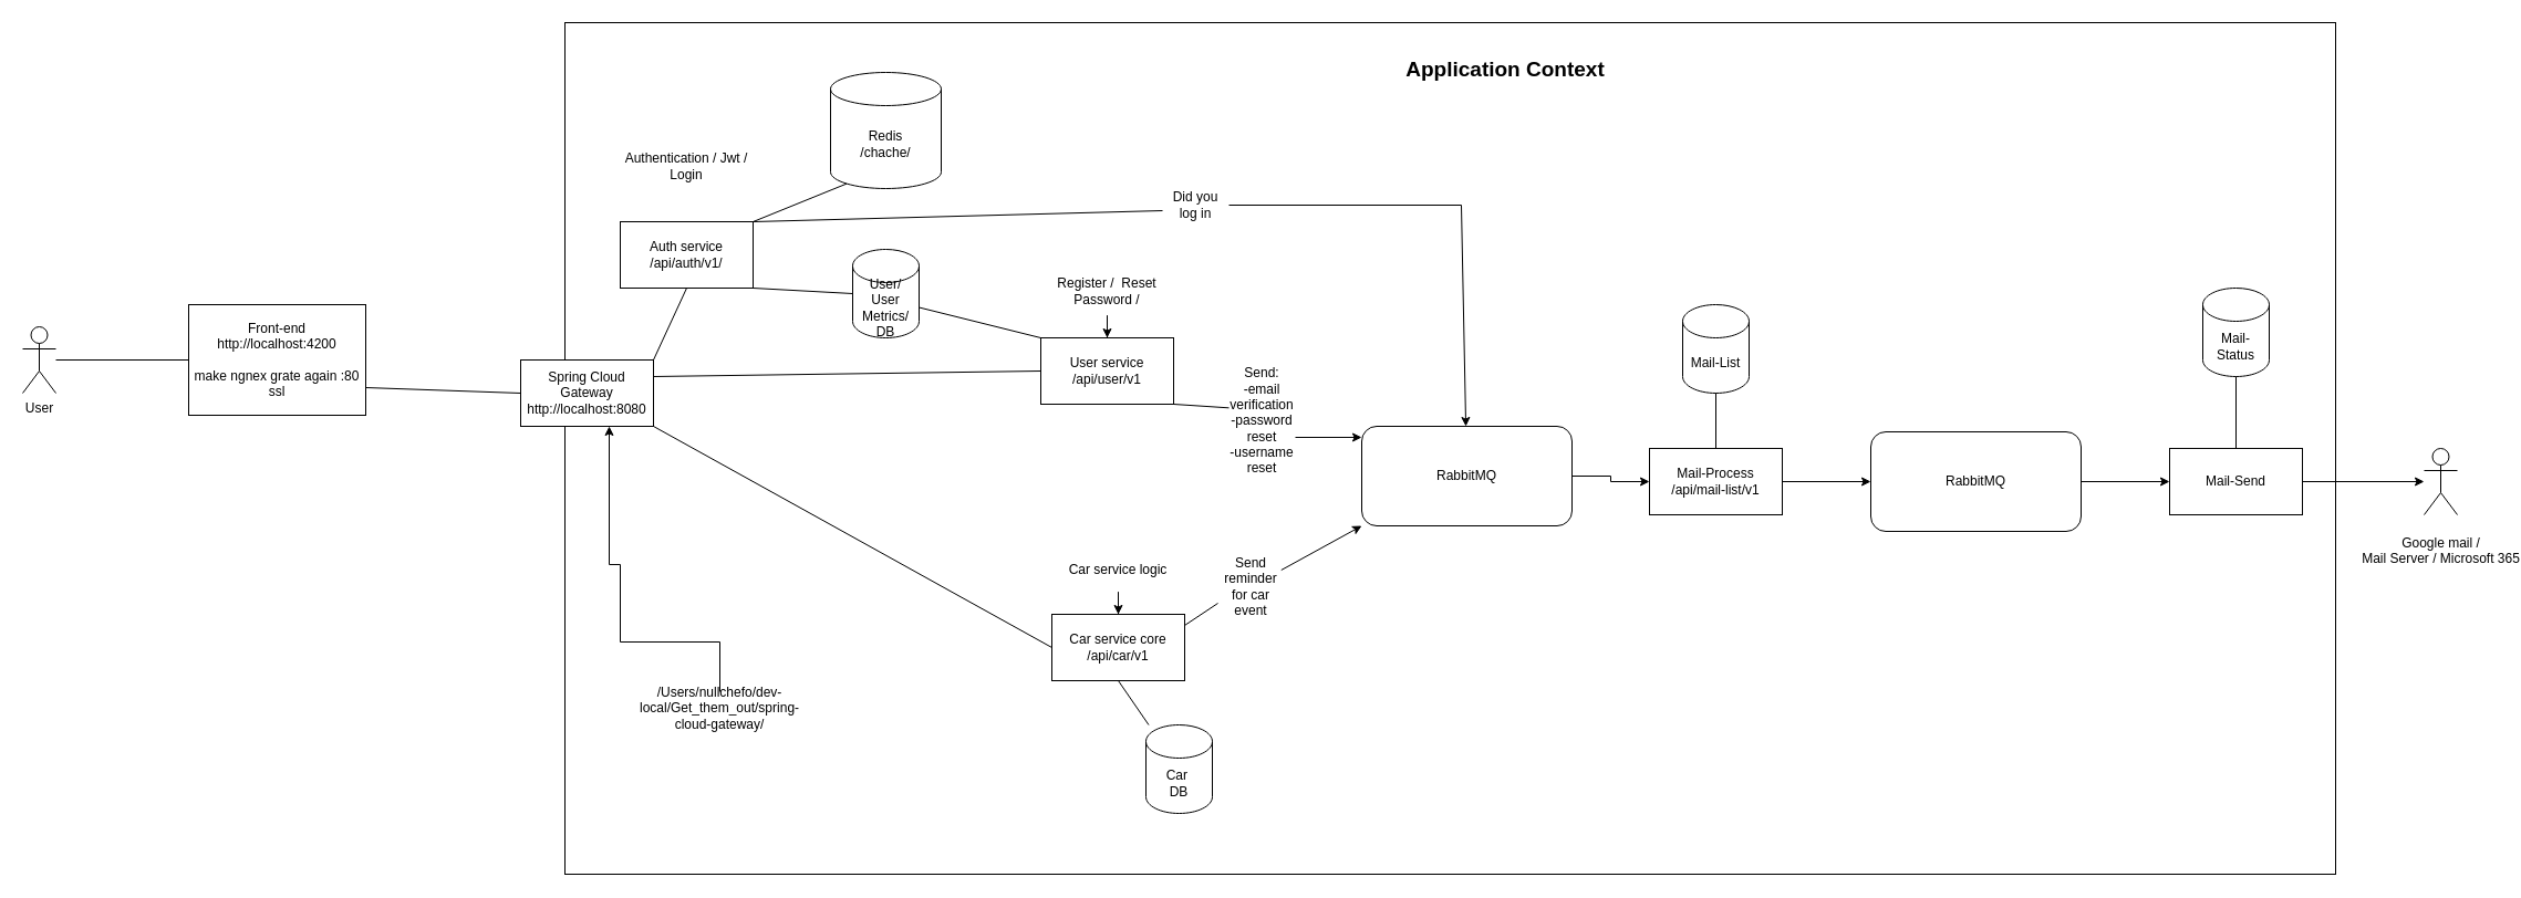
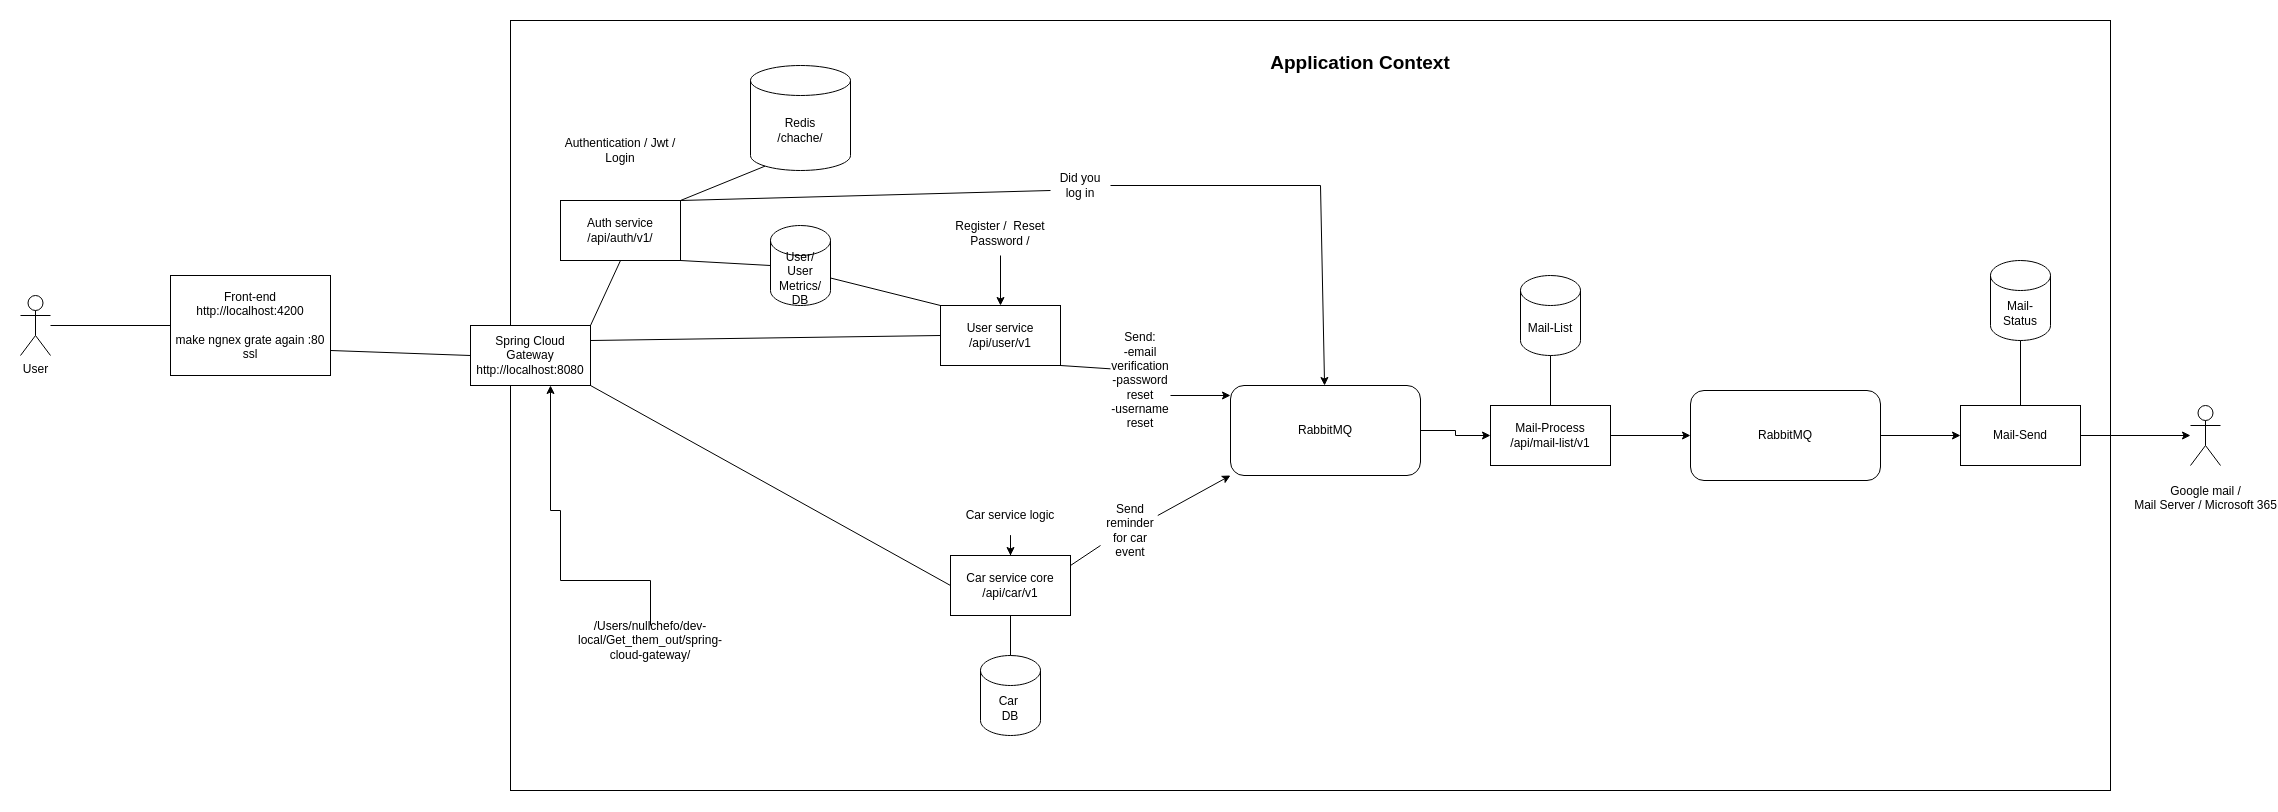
- <mxCell id="9" value="Register /&amp;nbsp; Reset Password /" style="text;html=1;strokeColor=none;fillColor=none;align=center;verticalAlign=middle;whiteSpace=wrap;rounded=0;" vertex="1" parent="1"><mxGeometry x="940" y="240" width="120" height="45" as="geometry" /></mxCell>
+ <mxCell id="9" value="Register /&amp;nbsp; Reset Password /" style="text;html=1;strokeColor=none;fillColor=none;align=center;verticalAlign=middle;whiteSpace=wrap;rounded=0;" vertex="1" parent="1"><mxGeometry x="940" y="210" width="120" height="45" as="geometry" /></mxCell>
- <mxCell id="31" value="Car&amp;nbsp;&lt;br&gt;DB" style="shape=cylinder3;whiteSpace=wrap;html=1;boundedLbl=1;backgroundOutline=1;size=15;rounded=1;" vertex="1" parent="1"><mxGeometry x="1035" y="655" width="60" height="80" as="geometry" /></mxCell>
+ <mxCell id="31" value="Car&amp;nbsp;&lt;br&gt;DB" style="shape=cylinder3;whiteSpace=wrap;html=1;boundedLbl=1;backgroundOutline=1;size=15;rounded=1;" vertex="1" parent="1"><mxGeometry x="980" y="655" width="60" height="80" as="geometry" /></mxCell>
